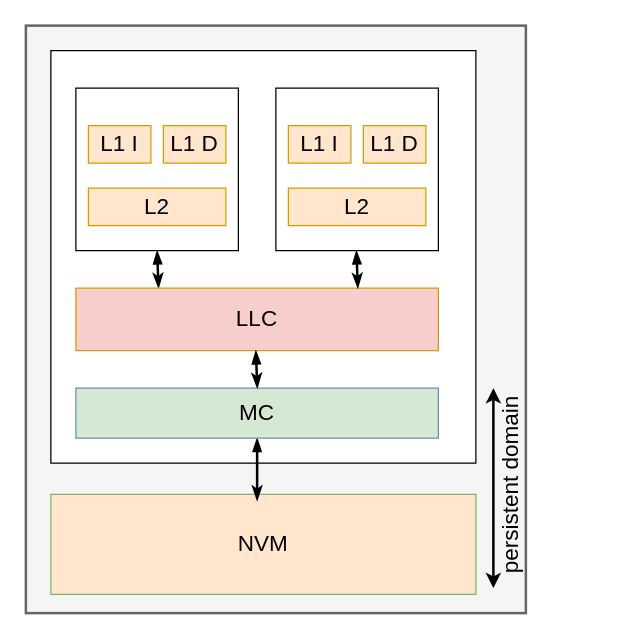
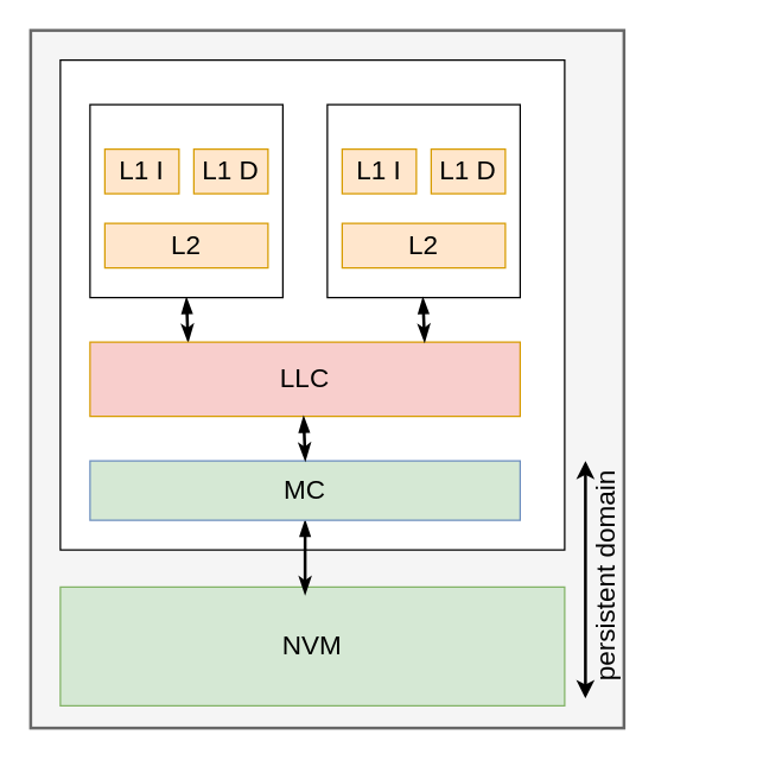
- <mxCell id="14" value="NVM" style="rounded=0;whiteSpace=wrap;html=1;fontSize=18;fillColor=#ffe6cc;strokeColor=#82b366;" parent="1" vertex="1"><mxGeometry x="40" y="395" width="340" height="80" as="geometry" /></mxCell>
+ <mxCell id="14" value="NVM" style="rounded=0;whiteSpace=wrap;html=1;fontSize=18;fillColor=#d5e8d4;strokeColor=#82b366;" parent="1" vertex="1"><mxGeometry x="40" y="395" width="340" height="80" as="geometry" /></mxCell>
